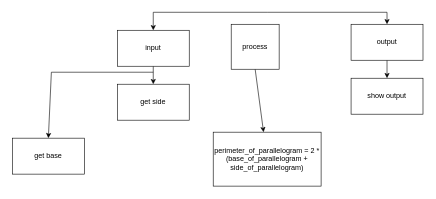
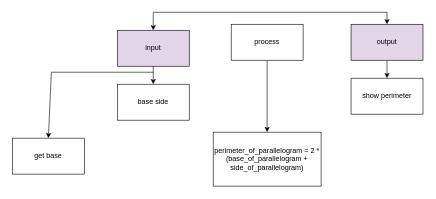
- <mxCell id="9" value="output" style="whiteSpace=wrap;html=1;" vertex="1" parent="1"><mxGeometry x="585" y="40" width="120" height="60" as="geometry" /></mxCell>
+ <mxCell id="9" value="output" style="whiteSpace=wrap;html=1;fillColor=#e1d5e7;" vertex="1" parent="1"><mxGeometry x="585" y="40" width="120" height="60" as="geometry" /></mxCell>
- <mxCell id="7" value="process" style="whiteSpace=wrap;html=1;" vertex="1" parent="1"><mxGeometry x="385" y="40" width="80" height="75" as="geometry" /></mxCell>
+ <mxCell id="7" value="process" style="whiteSpace=wrap;html=1;" vertex="1" parent="1"><mxGeometry x="385" y="40" width="120" height="60" as="geometry" /></mxCell>
- <mxCell id="12" value="input" style="whiteSpace=wrap;html=1;" vertex="1" parent="1"><mxGeometry x="195" y="50" width="120" height="60" as="geometry" /></mxCell>
+ <mxCell id="12" value="input" style="whiteSpace=wrap;html=1;fillColor=#e1d5e7;" vertex="1" parent="1"><mxGeometry x="195" y="50" width="120" height="60" as="geometry" /></mxCell>
- <mxCell id="14" value="show output" style="whiteSpace=wrap;html=1;" vertex="1" parent="1"><mxGeometry x="585" y="130" width="120" height="60" as="geometry" /></mxCell>
+ <mxCell id="14" value="show perimeter" style="whiteSpace=wrap;html=1;" vertex="1" parent="1"><mxGeometry x="585" y="130" width="120" height="60" as="geometry" /></mxCell>
- <mxCell id="5" value="get side" style="whiteSpace=wrap;html=1;" vertex="1" parent="1"><mxGeometry x="195" y="140" width="120" height="60" as="geometry" /></mxCell>
+ <mxCell id="5" value="base side" style="whiteSpace=wrap;html=1;" vertex="1" parent="1"><mxGeometry x="195" y="140" width="120" height="60" as="geometry" /></mxCell>
